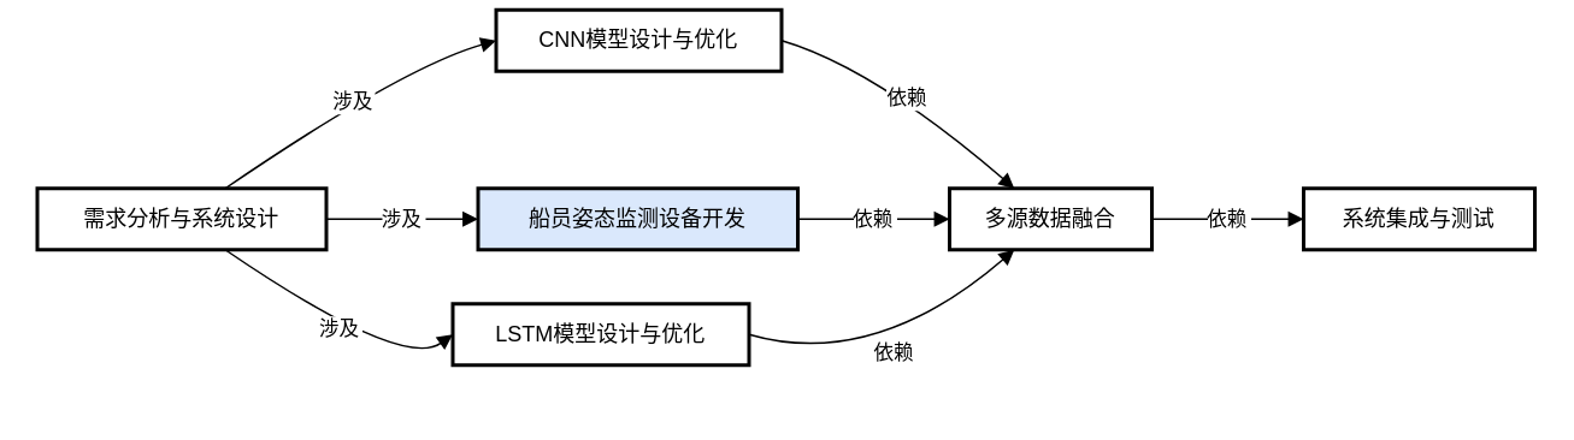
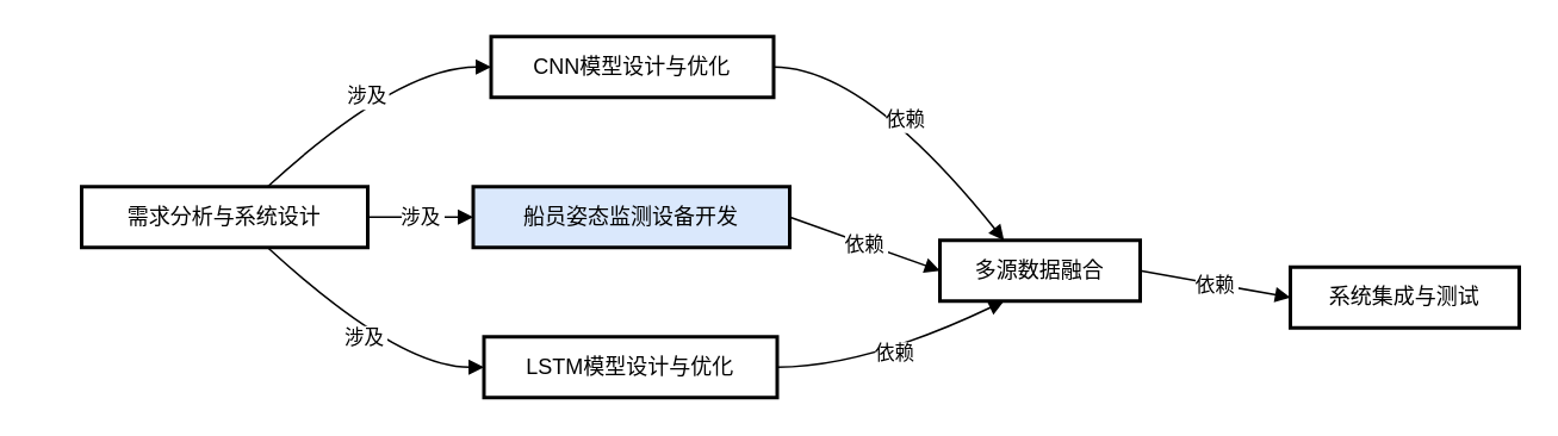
- <mxCell id="3" value="CNN模型设计与优化" style="whiteSpace=wrap;strokeWidth=2;" vertex="1" parent="1"><mxGeometry x="274" y="5" width="158" height="34" as="geometry" /></mxCell>
+ <mxCell id="3" value="CNN模型设计与优化" style="whiteSpace=wrap;strokeWidth=2;" vertex="1" parent="1"><mxGeometry x="274" width="158" height="34" as="geometry" y="20" /></mxCell>
- <mxCell id="2" value="需求分析与系统设计" style="whiteSpace=wrap;strokeWidth=2;" vertex="1" parent="1"><mxGeometry y="104" width="160" height="34" as="geometry" x="20" /></mxCell>
+ <mxCell id="2" value="需求分析与系统设计" style="whiteSpace=wrap;strokeWidth=2;" vertex="1" parent="1"><mxGeometry x="45" y="104" width="160" height="34" as="geometry" /></mxCell>
- <mxCell id="4" value="多源数据融合" style="whiteSpace=wrap;strokeWidth=2;" vertex="1" parent="1"><mxGeometry x="525" y="104" width="112" height="34" as="geometry" /></mxCell>
+ <mxCell id="4" value="多源数据融合" style="whiteSpace=wrap;strokeWidth=2;" vertex="1" parent="1"><mxGeometry x="525" y="134" width="112" height="34" as="geometry" /></mxCell>
- <mxCell id="7" value="系统集成与测试" style="whiteSpace=wrap;strokeWidth=2;" vertex="1" parent="1"><mxGeometry x="721" y="104" width="128" height="34" as="geometry" /></mxCell>
+ <mxCell id="7" value="系统集成与测试" style="whiteSpace=wrap;strokeWidth=2;" vertex="1" parent="1"><mxGeometry x="721" y="149" width="128" height="34" as="geometry" /></mxCell>
- <mxCell id="6" value="LSTM模型设计与优化" style="whiteSpace=wrap;strokeWidth=2;" vertex="1" parent="1"><mxGeometry x="250" y="168" width="164" height="34" as="geometry" /></mxCell>
+ <mxCell id="6" value="LSTM模型设计与优化" style="whiteSpace=wrap;strokeWidth=2;" vertex="1" parent="1"><mxGeometry x="270" y="188" width="164" height="34" as="geometry" /></mxCell>
